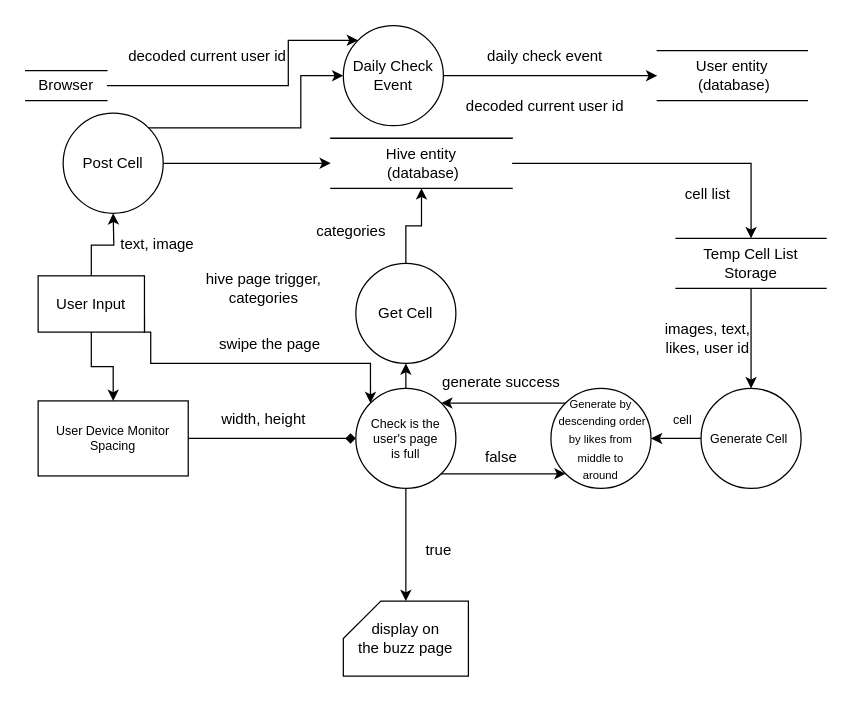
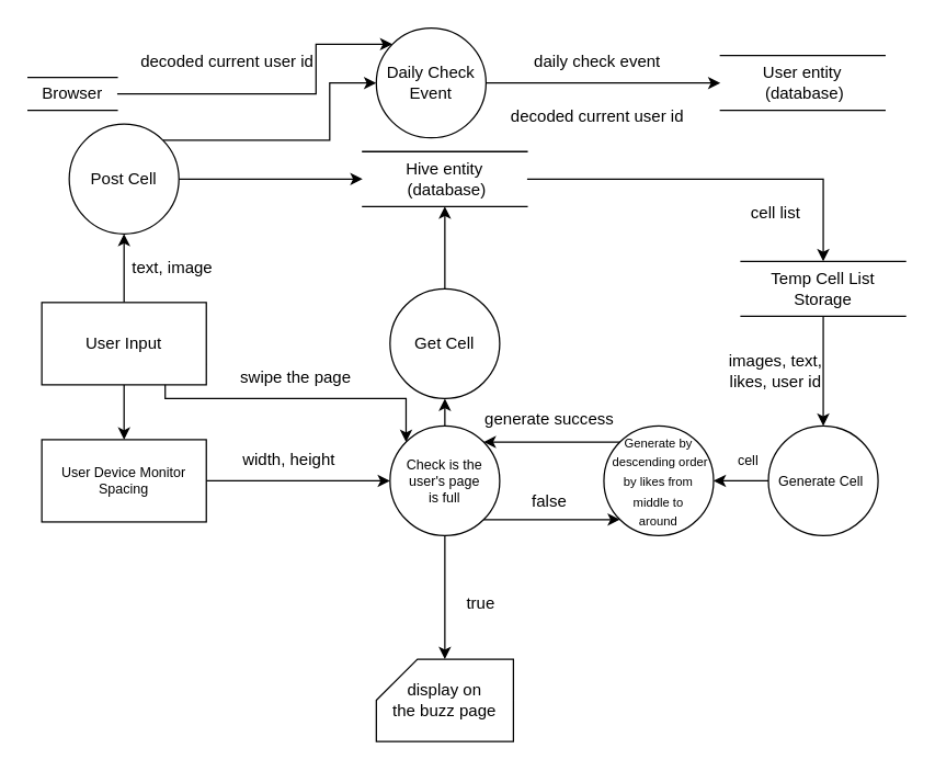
- <mxCell id="11" value="Hive entity&lt;br&gt;&amp;nbsp;(database)" style="shape=partialRectangle;whiteSpace=wrap;html=1;left=0;right=0;fillColor=none;rounded=0;strokeColor=default;fontFamily=Helvetica;fontSize=12;fontColor=default;" parent="1" vertex="1"><mxGeometry x="264" y="110" width="145" height="40" as="geometry" /></mxCell>
+ <mxCell id="11" value="Hive entity&lt;br&gt;&amp;nbsp;(database)" style="shape=partialRectangle;whiteSpace=wrap;html=1;left=0;right=0;fillColor=none;rounded=0;strokeColor=default;fontFamily=Helvetica;fontSize=12;fontColor=default;" parent="1" vertex="1"><mxGeometry x="264" y="110" width="120" height="40" as="geometry" /></mxCell>
- <mxCell id="13" value="categories" style="text;html=1;align=center;verticalAlign=middle;resizable=0;points=[];autosize=1;strokeColor=none;fillColor=none;" parent="1" vertex="1"><mxGeometry x="240" y="170" width="80" height="30" as="geometry" /></mxCell>
- <mxCell id="7" value="hive page trigger,&lt;br&gt;categories" style="text;html=1;align=center;verticalAlign=middle;resizable=0;points=[];autosize=1;strokeColor=none;fillColor=none;" parent="1" vertex="1"><mxGeometry x="150" y="210" width="120" height="40" as="geometry" /></mxCell>
- <mxCell id="5" value="User Input" style="rounded=0;whiteSpace=wrap;html=1;" parent="1" vertex="1"><mxGeometry x="30" y="220" width="85" height="45" as="geometry" /></mxCell>
+ <mxCell id="5" value="User Input" style="rounded=0;whiteSpace=wrap;html=1;" parent="1" vertex="1"><mxGeometry x="30" y="220" width="120" height="60" as="geometry" /></mxCell>
- <mxCell id="23" style="edgeStyle=orthogonalEdgeStyle;rounded=0;orthogonalLoop=1;jettySize=auto;html=1;entryX=0;entryY=0.5;entryDx=0;entryDy=0;fontSize=9;endArrow=diamond;" parent="1" source="24" target="22" edge="1"><mxGeometry relative="1" as="geometry" /></mxCell>
+ <mxCell id="23" style="edgeStyle=orthogonalEdgeStyle;rounded=0;orthogonalLoop=1;jettySize=auto;html=1;entryX=0;entryY=0.5;entryDx=0;entryDy=0;fontSize=9;" parent="1" source="24" target="22" edge="1"><mxGeometry relative="1" as="geometry" /></mxCell>
